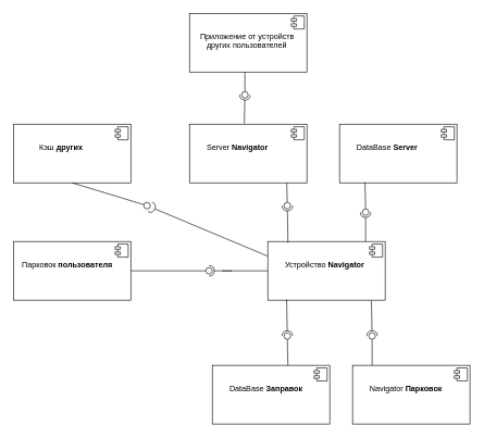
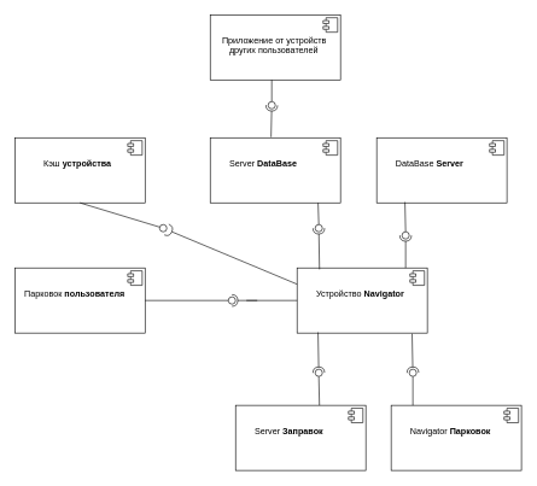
- <mxCell id="9" value="&lt;div&gt;&lt;b&gt;&lt;br&gt;&lt;/b&gt;&lt;/div&gt;&lt;div&gt;&lt;b&gt;&lt;br&gt;&lt;/b&gt;&lt;/div&gt;&lt;div&gt;&lt;b&gt;&amp;nbsp;&amp;nbsp;&amp;nbsp;&amp;nbsp;&amp;nbsp;&amp;nbsp;&amp;nbsp;&amp;nbsp;&amp;nbsp;&amp;nbsp;&amp;nbsp;&lt;/b&gt; Кэш&lt;b&gt; других&lt;br&gt;&lt;/b&gt;&lt;/div&gt;" style="align=left;overflow=fill;html=1;dropTarget=0;" vertex="1" parent="1"><mxGeometry x="20" y="190" width="180" height="90" as="geometry" /></mxCell>
+ <mxCell id="9" value="&lt;div&gt;&lt;b&gt;&lt;br&gt;&lt;/b&gt;&lt;/div&gt;&lt;div&gt;&lt;b&gt;&lt;br&gt;&lt;/b&gt;&lt;/div&gt;&lt;div&gt;&lt;b&gt;&amp;nbsp;&amp;nbsp;&amp;nbsp;&amp;nbsp;&amp;nbsp;&amp;nbsp;&amp;nbsp;&amp;nbsp;&amp;nbsp;&amp;nbsp;&amp;nbsp;&lt;/b&gt; Кэш&lt;b&gt; устройства&lt;br&gt;&lt;/b&gt;&lt;/div&gt;" style="align=left;overflow=fill;html=1;dropTarget=0;" vertex="1" parent="1"><mxGeometry x="20" y="190" width="180" height="90" as="geometry" /></mxCell>
- <mxCell id="13" value="&lt;div&gt;&amp;nbsp;&amp;nbsp;&amp;nbsp;&amp;nbsp; &lt;br&gt;&lt;/div&gt;&lt;div&gt;&lt;br&gt;&lt;/div&gt;&lt;div&gt;&amp;nbsp;&amp;nbsp;&amp;nbsp;&amp;nbsp;&amp;nbsp;&amp;nbsp;&amp;nbsp; Server &lt;b&gt;Navigator&lt;/b&gt;&lt;/div&gt;&lt;div&gt;&lt;br&gt;&lt;/div&gt;" style="align=left;overflow=fill;html=1;dropTarget=0;" vertex="1" parent="1"><mxGeometry x="290" y="190" width="180" height="90" as="geometry" /></mxCell>
+ <mxCell id="13" value="&lt;div&gt;&amp;nbsp;&amp;nbsp;&amp;nbsp;&amp;nbsp; &lt;br&gt;&lt;/div&gt;&lt;div&gt;&lt;br&gt;&lt;/div&gt;&lt;div&gt;&amp;nbsp;&amp;nbsp;&amp;nbsp;&amp;nbsp;&amp;nbsp;&amp;nbsp;&amp;nbsp; Server &lt;b&gt;DataBase&lt;/b&gt;&lt;/div&gt;&lt;div&gt;&lt;br&gt;&lt;/div&gt;" style="align=left;overflow=fill;html=1;dropTarget=0;" vertex="1" parent="1"><mxGeometry x="290" y="190" width="180" height="90" as="geometry" /></mxCell>
- <mxCell id="33" value="&lt;div&gt;&amp;nbsp;&amp;nbsp;&amp;nbsp;&amp;nbsp; &lt;br&gt;&lt;/div&gt;&lt;div&gt;&lt;br&gt;&lt;/div&gt;&lt;div&gt;&amp;nbsp;&amp;nbsp;&amp;nbsp;&amp;nbsp;&amp;nbsp;&amp;nbsp;&amp;nbsp; DataBase &lt;b&gt;Заправок&lt;/b&gt;&lt;/div&gt;&lt;div&gt;&lt;br&gt;&lt;/div&gt;" style="align=left;overflow=fill;html=1;dropTarget=0;" vertex="1" parent="1"><mxGeometry x="325" y="560" width="180" height="90" as="geometry" /></mxCell>
+ <mxCell id="33" value="&lt;div&gt;&amp;nbsp;&amp;nbsp;&amp;nbsp;&amp;nbsp; &lt;br&gt;&lt;/div&gt;&lt;div&gt;&lt;br&gt;&lt;/div&gt;&lt;div&gt;&amp;nbsp;&amp;nbsp;&amp;nbsp;&amp;nbsp;&amp;nbsp;&amp;nbsp;&amp;nbsp; Server &lt;b&gt;Заправок&lt;/b&gt;&lt;/div&gt;&lt;div&gt;&lt;br&gt;&lt;/div&gt;" style="align=left;overflow=fill;html=1;dropTarget=0;" vertex="1" parent="1"><mxGeometry x="325" y="560" width="180" height="90" as="geometry" /></mxCell>
